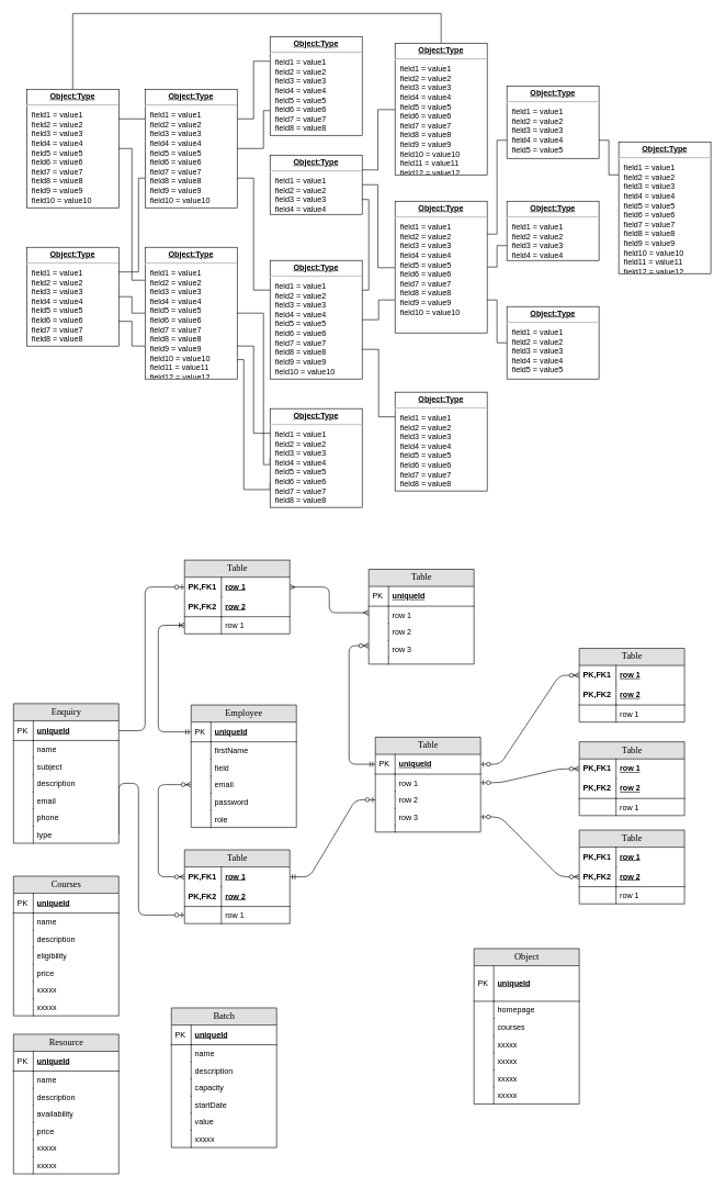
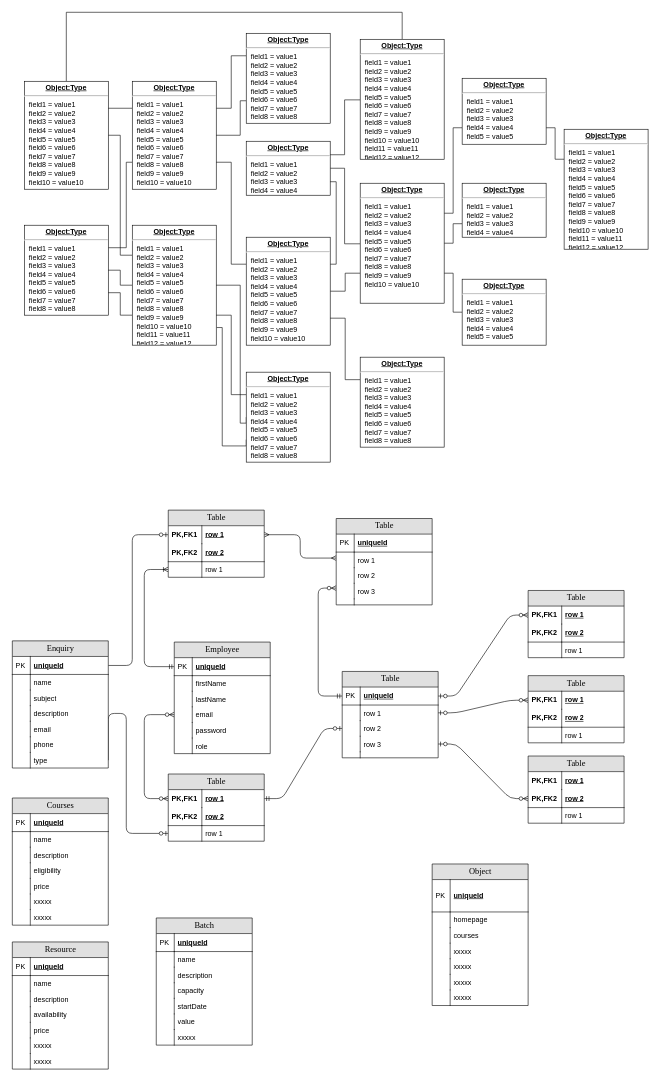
- <mxCell id="125" value="field" style="shape=partialRectangle;top=0;left=0;right=0;bottom=0;html=1;align=left;verticalAlign=top;fillColor=none;spacingLeft=34;spacingRight=4;whiteSpace=wrap;overflow=hidden;rotatable=0;points=[[0,0.5],[1,0.5]];portConstraint=eastwest;dropTarget=0;" parent="120" vertex="1"><mxGeometry y="82" width="160" height="26" as="geometry" /></mxCell>
+ <mxCell id="125" value="lastName" style="shape=partialRectangle;top=0;left=0;right=0;bottom=0;html=1;align=left;verticalAlign=top;fillColor=none;spacingLeft=34;spacingRight=4;whiteSpace=wrap;overflow=hidden;rotatable=0;points=[[0,0.5],[1,0.5]];portConstraint=eastwest;dropTarget=0;" parent="120" vertex="1"><mxGeometry y="82" width="160" height="26" as="geometry" /></mxCell>
